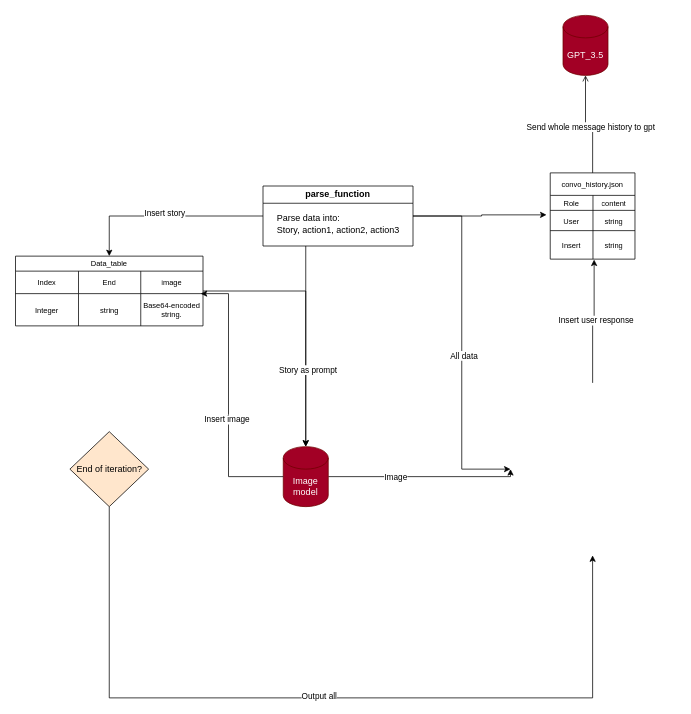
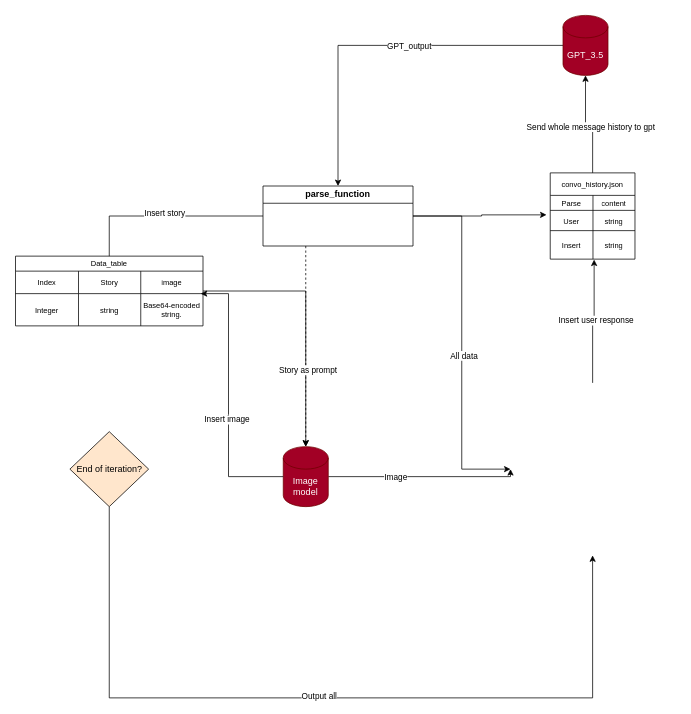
+ <mxCell id="15" style="edgeStyle=orthogonalEdgeStyle;rounded=0;orthogonalLoop=1;jettySize=auto;html=1;entryX=0.5;entryY=0;entryDx=0;entryDy=0;" edge="1" parent="1" source="17" target="34"><mxGeometry relative="1" as="geometry" /></mxCell>
+ <mxCell id="16" value="GPT_output" style="edgeLabel;html=1;align=center;verticalAlign=middle;resizable=0;points=[];" vertex="1" connectable="0" parent="15"><mxGeometry x="-0.154" relative="1" as="geometry"><mxPoint as="offset" /></mxGeometry></mxCell>
- <mxCell id="18" style="edgeStyle=orthogonalEdgeStyle;rounded=0;orthogonalLoop=1;jettySize=auto;html=1;entryX=0.5;entryY=1;entryDx=0;entryDy=0;entryPerimeter=0;endArrow=open;" edge="1" parent="1" source="3" target="17"><mxGeometry relative="1" as="geometry" /></mxCell>
+ <mxCell id="18" style="edgeStyle=orthogonalEdgeStyle;rounded=0;orthogonalLoop=1;jettySize=auto;html=1;entryX=0.5;entryY=1;entryDx=0;entryDy=0;entryPerimeter=0;" edge="1" parent="1" source="3" target="17"><mxGeometry relative="1" as="geometry" /></mxCell>
- <mxCell id="5" value="Role" style="shape=partialRectangle;html=1;whiteSpace=wrap;connectable=0;strokeColor=inherit;overflow=hidden;fillColor=none;top=0;left=0;bottom=0;right=0;pointerEvents=1;fontSize=10;" vertex="1" parent="4"><mxGeometry width="57" height="20" as="geometry"><mxRectangle width="57" height="20" as="alternateBounds" /></mxGeometry></mxCell>
+ <mxCell id="5" value="Parse" style="shape=partialRectangle;html=1;whiteSpace=wrap;connectable=0;strokeColor=inherit;overflow=hidden;fillColor=none;top=0;left=0;bottom=0;right=0;pointerEvents=1;fontSize=10;" vertex="1" parent="4"><mxGeometry width="57" height="20" as="geometry"><mxRectangle width="57" height="20" as="alternateBounds" /></mxGeometry></mxCell>
- <mxCell id="35" value="&lt;div style=&quot;text-align: left;&quot;&gt;Parse data into:&lt;/div&gt;&lt;div style=&quot;text-align: left;&quot;&gt;&lt;span style=&quot;background-color: initial;&quot;&gt;Story, action1, action2, action3&lt;/span&gt;&lt;/div&gt;" style="text;html=1;align=center;verticalAlign=middle;resizable=0;points=[];autosize=1;strokeColor=none;fillColor=none;" vertex="1" parent="34"><mxGeometry x="5" y="30" width="190" height="40" as="geometry" /></mxCell>
- <mxCell id="30" style="edgeStyle=orthogonalEdgeStyle;rounded=0;orthogonalLoop=1;jettySize=auto;html=1;entryX=0.5;entryY=0;entryDx=0;entryDy=0;" edge="1" parent="1" source="34" target="21"><mxGeometry relative="1" as="geometry" /></mxCell>
+ <mxCell id="30" style="edgeStyle=orthogonalEdgeStyle;rounded=0;orthogonalLoop=1;jettySize=auto;html=1;entryX=0.5;entryY=0;entryDx=0;entryDy=0;endArrow=none;" edge="1" parent="1" source="34" target="21"><mxGeometry relative="1" as="geometry" /></mxCell>
- <mxCell id="42" style="edgeStyle=orthogonalEdgeStyle;rounded=0;orthogonalLoop=1;jettySize=auto;html=1;entryX=0.5;entryY=0;entryDx=0;entryDy=0;entryPerimeter=0;" edge="1" parent="1" source="34" target="41"><mxGeometry relative="1" as="geometry"><Array as="points"><mxPoint x="407" y="390" /><mxPoint x="407" y="390" /></Array></mxGeometry></mxCell>
+ <mxCell id="42" style="edgeStyle=orthogonalEdgeStyle;rounded=0;orthogonalLoop=1;jettySize=auto;html=1;entryX=0.5;entryY=0;entryDx=0;entryDy=0;entryPerimeter=0;dashed=1;" edge="1" parent="1" source="34" target="41"><mxGeometry relative="1" as="geometry"><Array as="points"><mxPoint x="407" y="390" /><mxPoint x="407" y="390" /></Array></mxGeometry></mxCell>
- <mxCell id="24" value="End" style="shape=partialRectangle;html=1;whiteSpace=wrap;connectable=0;strokeColor=inherit;overflow=hidden;fillColor=none;top=0;left=0;bottom=0;right=0;pointerEvents=1;fontSize=10;" vertex="1" parent="22"><mxGeometry x="84" width="83" height="30" as="geometry"><mxRectangle width="83" height="30" as="alternateBounds" /></mxGeometry></mxCell>
+ <mxCell id="24" value="Story" style="shape=partialRectangle;html=1;whiteSpace=wrap;connectable=0;strokeColor=inherit;overflow=hidden;fillColor=none;top=0;left=0;bottom=0;right=0;pointerEvents=1;fontSize=10;" vertex="1" parent="22"><mxGeometry x="84" width="83" height="30" as="geometry"><mxRectangle width="83" height="30" as="alternateBounds" /></mxGeometry></mxCell>
